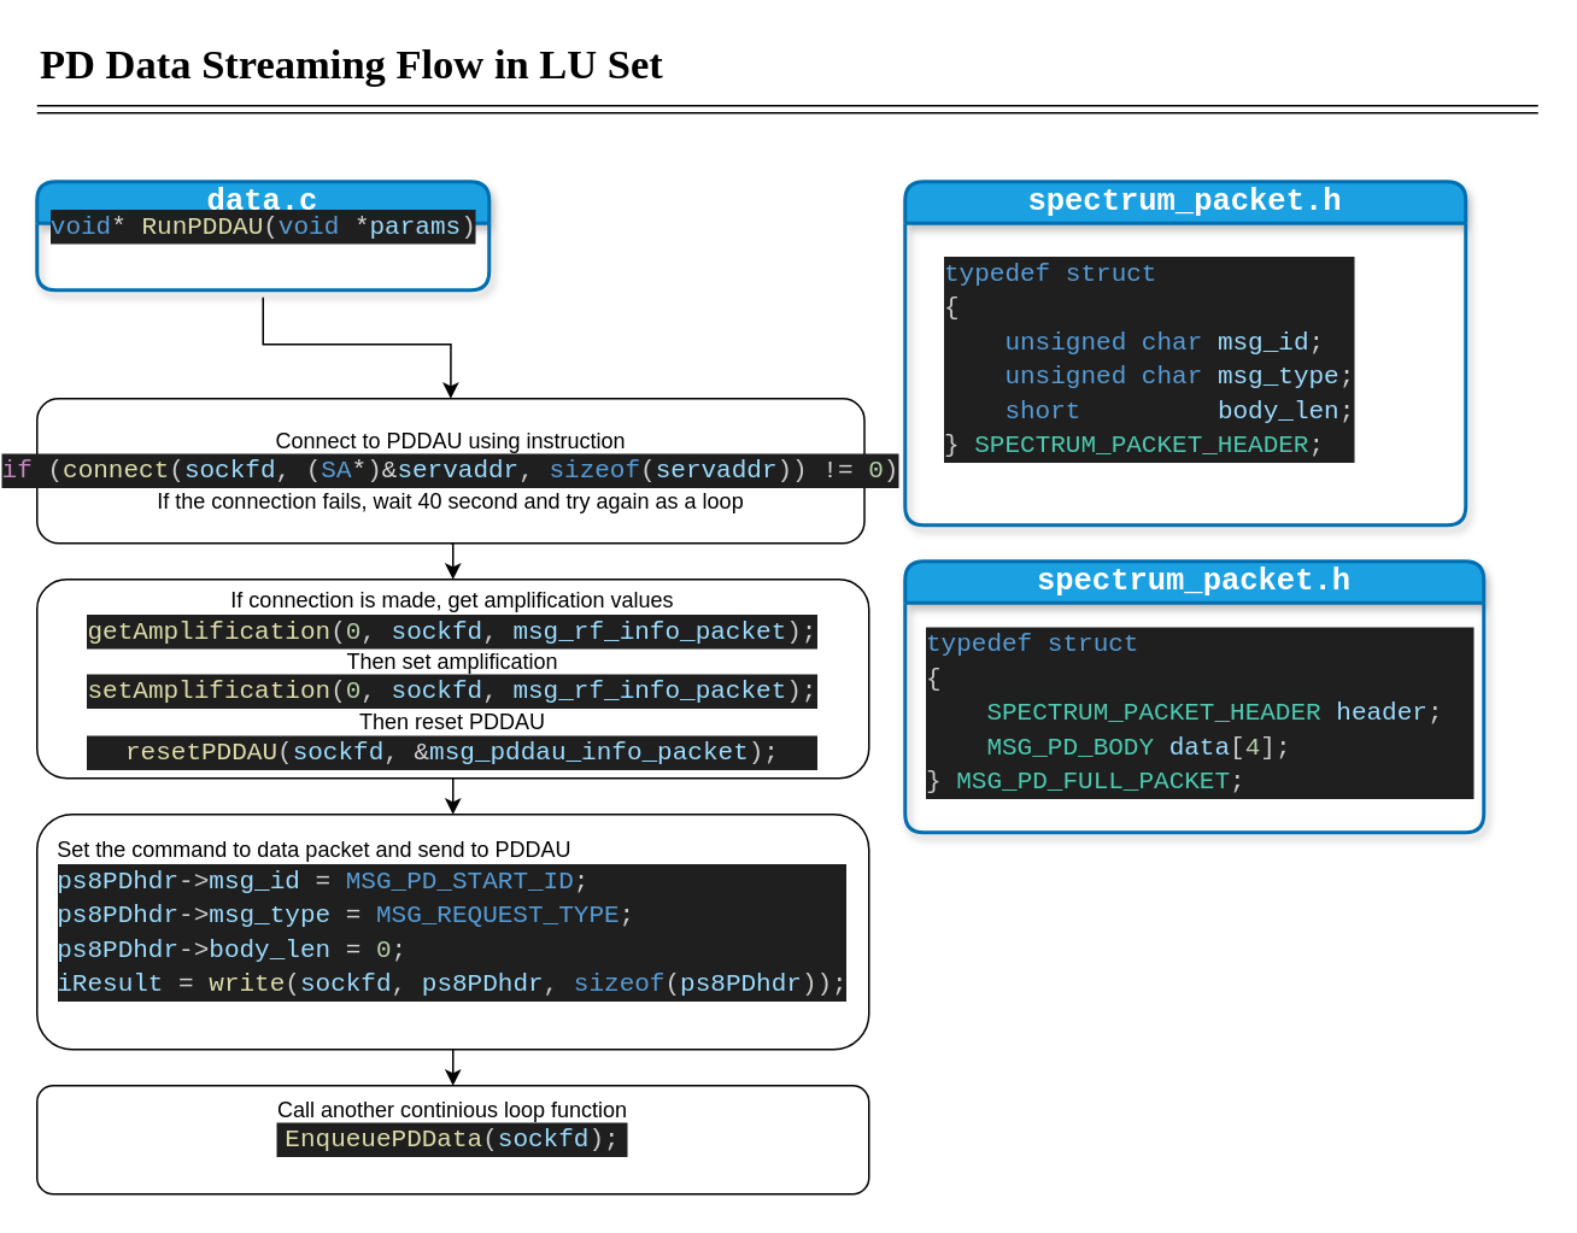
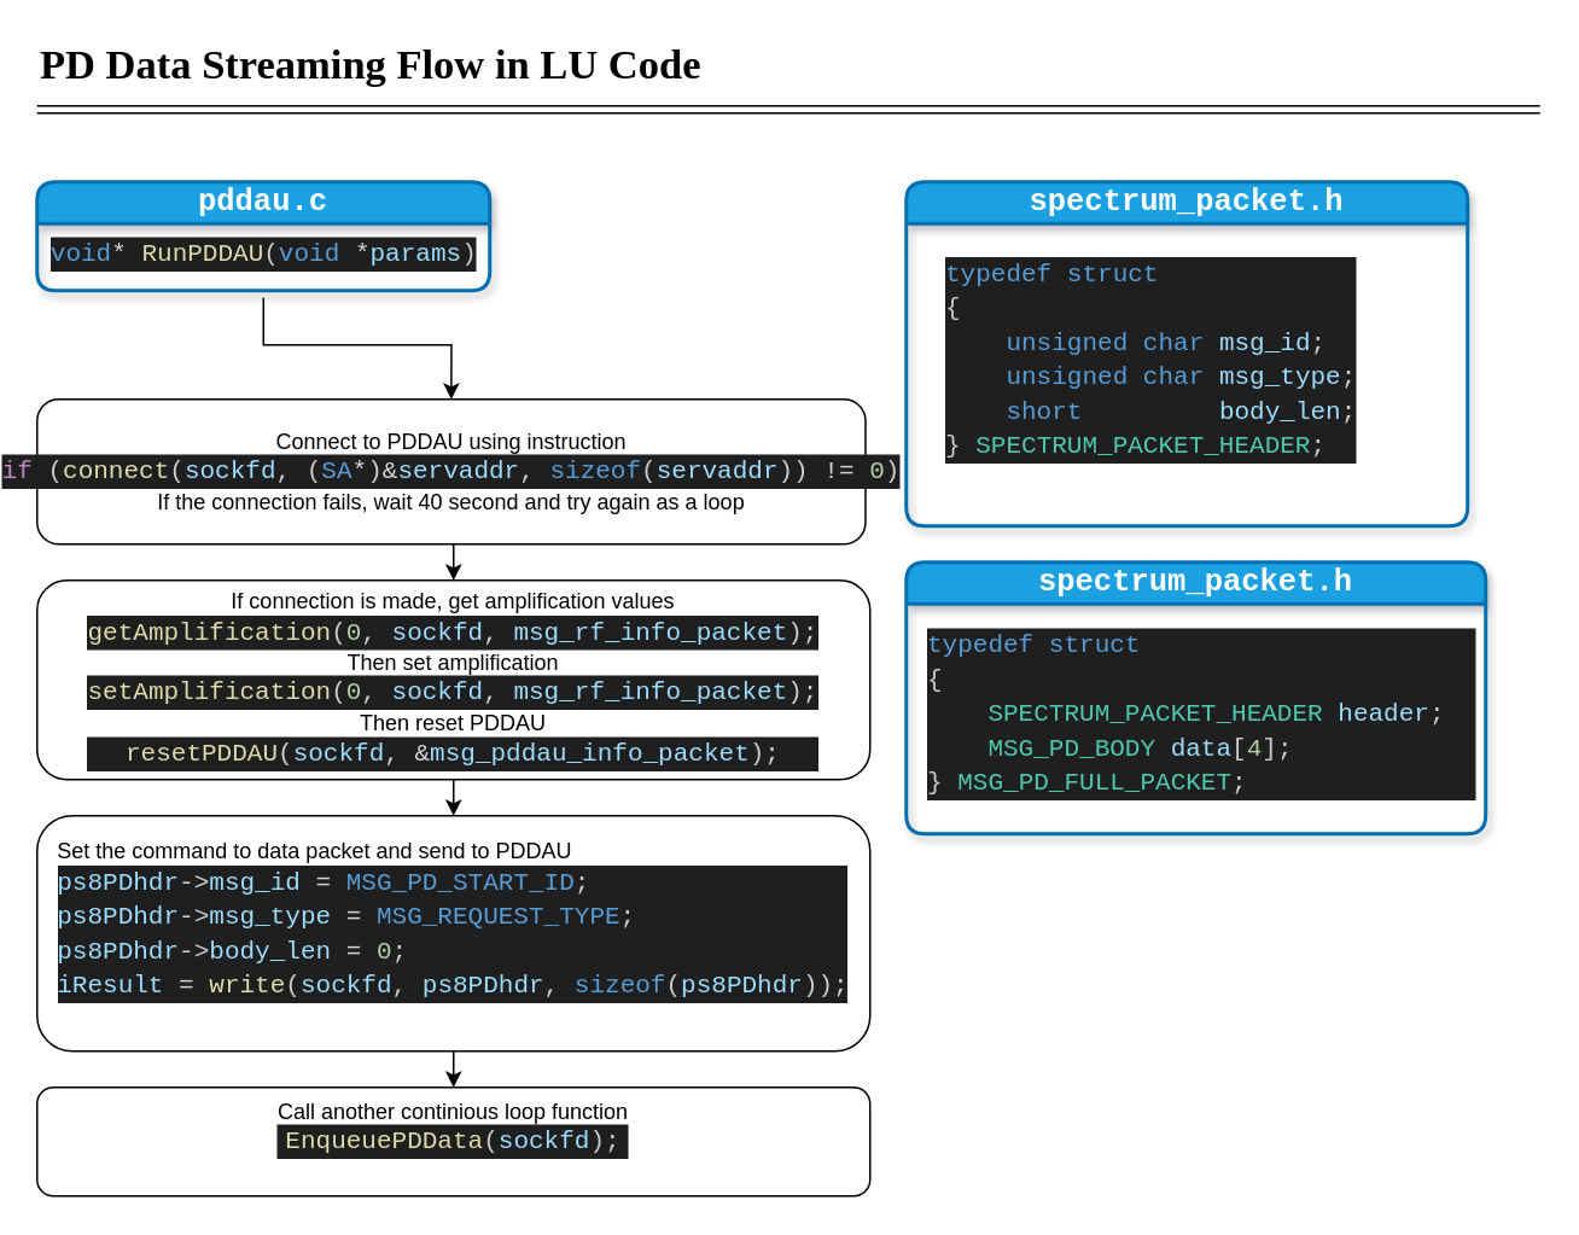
- <mxCell id="3" value="&lt;font style=&quot;font-size: 23px;&quot; face=&quot;Times New Roman&quot;&gt;&lt;b&gt;PD Data Streaming Flow in LU Set&lt;/b&gt;&lt;/font&gt;" style="text;strokeColor=none;align=left;fillColor=none;html=1;verticalAlign=middle;whiteSpace=wrap;rounded=0;" parent="1" vertex="1"><mxGeometry x="20" y="20" width="620" height="30" as="geometry" /></mxCell>
+ <mxCell id="3" value="&lt;font style=&quot;font-size: 23px;&quot; face=&quot;Times New Roman&quot;&gt;&lt;b&gt;PD Data Streaming Flow in LU Code&lt;/b&gt;&lt;/font&gt;" style="text;strokeColor=none;align=left;fillColor=none;html=1;verticalAlign=middle;whiteSpace=wrap;rounded=0;" parent="1" vertex="1"><mxGeometry x="20" y="20" width="620" height="30" as="geometry" /></mxCell>
- <mxCell id="5" value="&lt;font face=&quot;Courier New&quot; style=&quot;font-size: 17px;&quot;&gt;data.c&lt;/font&gt;" style="swimlane;whiteSpace=wrap;html=1;swimlaneFillColor=none;rounded=1;fillColor=#1ba1e2;strokeColor=#006EAF;fontColor=#ffffff;strokeWidth=2;perimeterSpacing=4;glass=0;shadow=1;" parent="1" vertex="1"><mxGeometry x="20" y="100" width="250" height="60" as="geometry" /></mxCell>
+ <mxCell id="5" value="&lt;font face=&quot;Courier New&quot; style=&quot;font-size: 17px;&quot;&gt;pddau.c&lt;/font&gt;" style="swimlane;whiteSpace=wrap;html=1;swimlaneFillColor=none;rounded=1;fillColor=#1ba1e2;strokeColor=#006EAF;fontColor=#ffffff;strokeWidth=2;perimeterSpacing=4;glass=0;shadow=1;" parent="1" vertex="1"><mxGeometry x="20" y="100" width="250" height="60" as="geometry" /></mxCell>
- <mxCell id="6" value="&lt;div style=&quot;color: rgb(204, 204, 204); background-color: rgb(31, 31, 31); font-family: Consolas, &amp;quot;Courier New&amp;quot;, monospace; font-size: 14px; line-height: 19px; white-space-collapse: preserve;&quot;&gt;&lt;span style=&quot;color: #569cd6;&quot;&gt;void&lt;/span&gt;&lt;span style=&quot;color: #d4d4d4;&quot;&gt;*&lt;/span&gt; &lt;span style=&quot;color: #dcdcaa;&quot;&gt;RunPDDAU&lt;/span&gt;(&lt;span style=&quot;color: #569cd6;&quot;&gt;void&lt;/span&gt; &lt;span style=&quot;color: #d4d4d4;&quot;&gt;*&lt;/span&gt;&lt;span style=&quot;color: #9cdcfe;&quot;&gt;params&lt;/span&gt;)&lt;/div&gt;" style="text;html=1;align=center;verticalAlign=middle;resizable=0;points=[];autosize=1;strokeColor=none;fillColor=none;" parent="5" vertex="1"><mxGeometry x="5" y="10" width="240" height="30" as="geometry" /></mxCell>
+ <mxCell id="6" value="&lt;div style=&quot;color: rgb(204, 204, 204); background-color: rgb(31, 31, 31); font-family: Consolas, &amp;quot;Courier New&amp;quot;, monospace; font-size: 14px; line-height: 19px; white-space-collapse: preserve;&quot;&gt;&lt;span style=&quot;color: #569cd6;&quot;&gt;void&lt;/span&gt;&lt;span style=&quot;color: #d4d4d4;&quot;&gt;*&lt;/span&gt; &lt;span style=&quot;color: #dcdcaa;&quot;&gt;RunPDDAU&lt;/span&gt;(&lt;span style=&quot;color: #569cd6;&quot;&gt;void&lt;/span&gt; &lt;span style=&quot;color: #d4d4d4;&quot;&gt;*&lt;/span&gt;&lt;span style=&quot;color: #9cdcfe;&quot;&gt;params&lt;/span&gt;)&lt;/div&gt;" style="text;html=1;align=center;verticalAlign=middle;resizable=0;points=[];autosize=1;strokeColor=none;fillColor=none;" parent="5" vertex="1"><mxGeometry x="5" y="25" width="240" height="30" as="geometry" /></mxCell>
